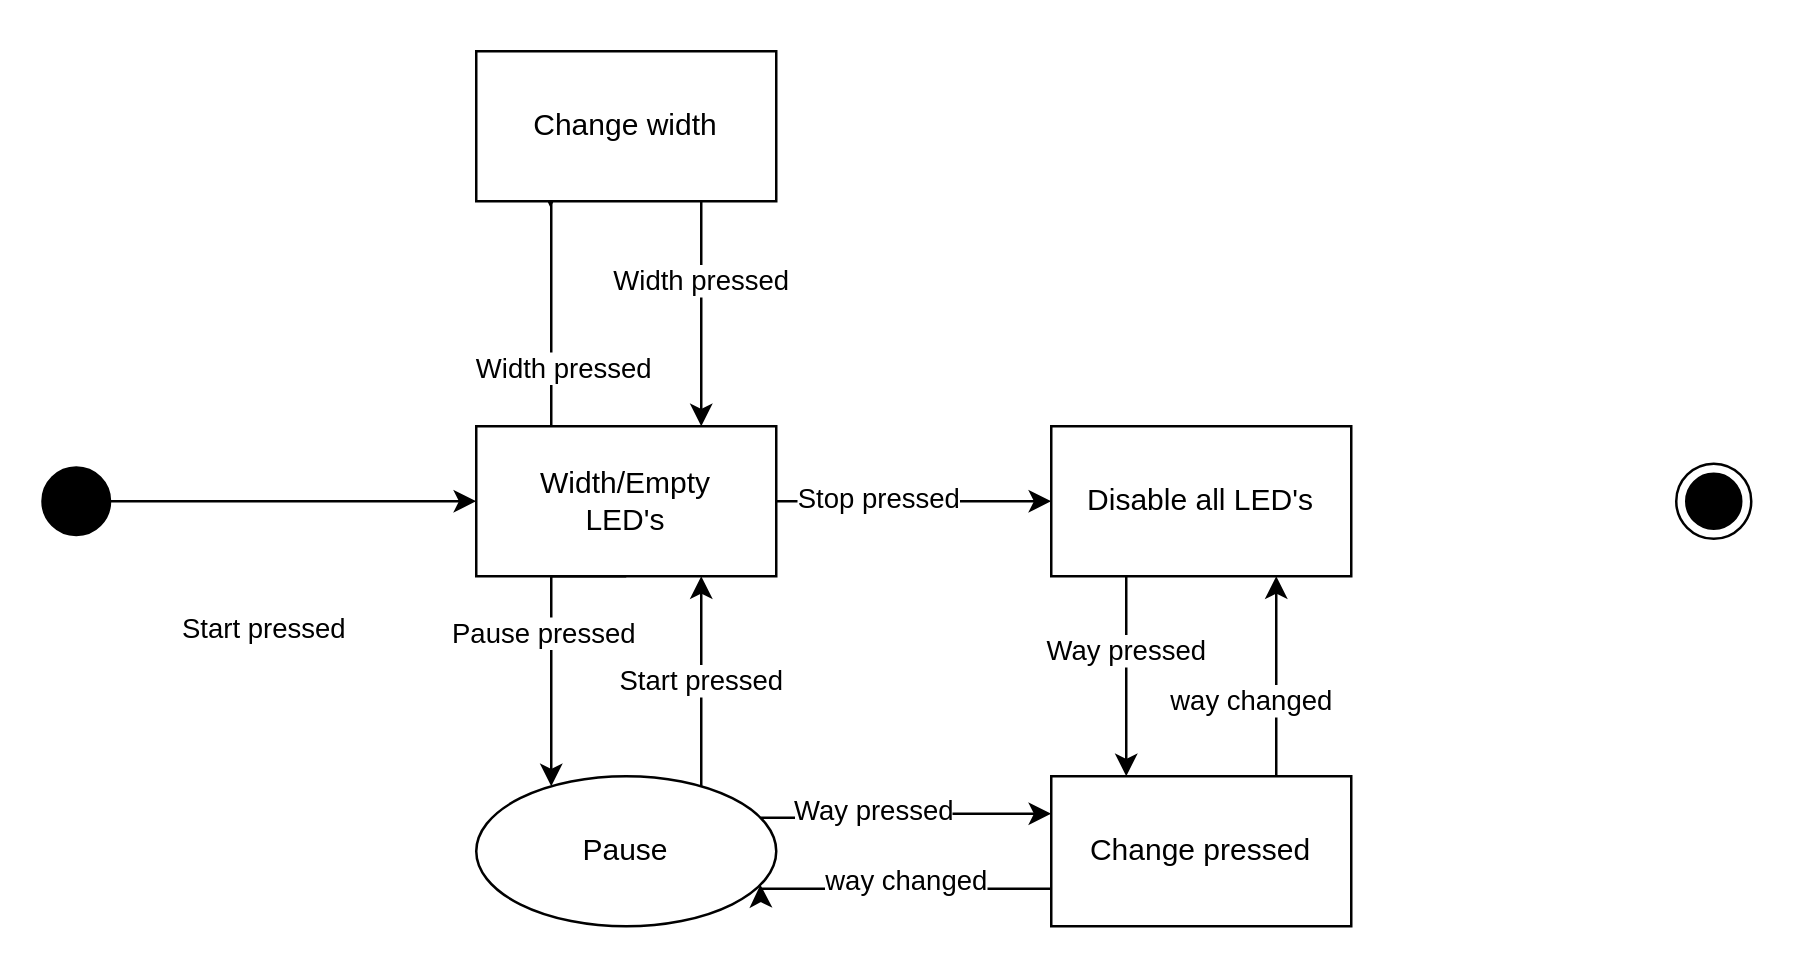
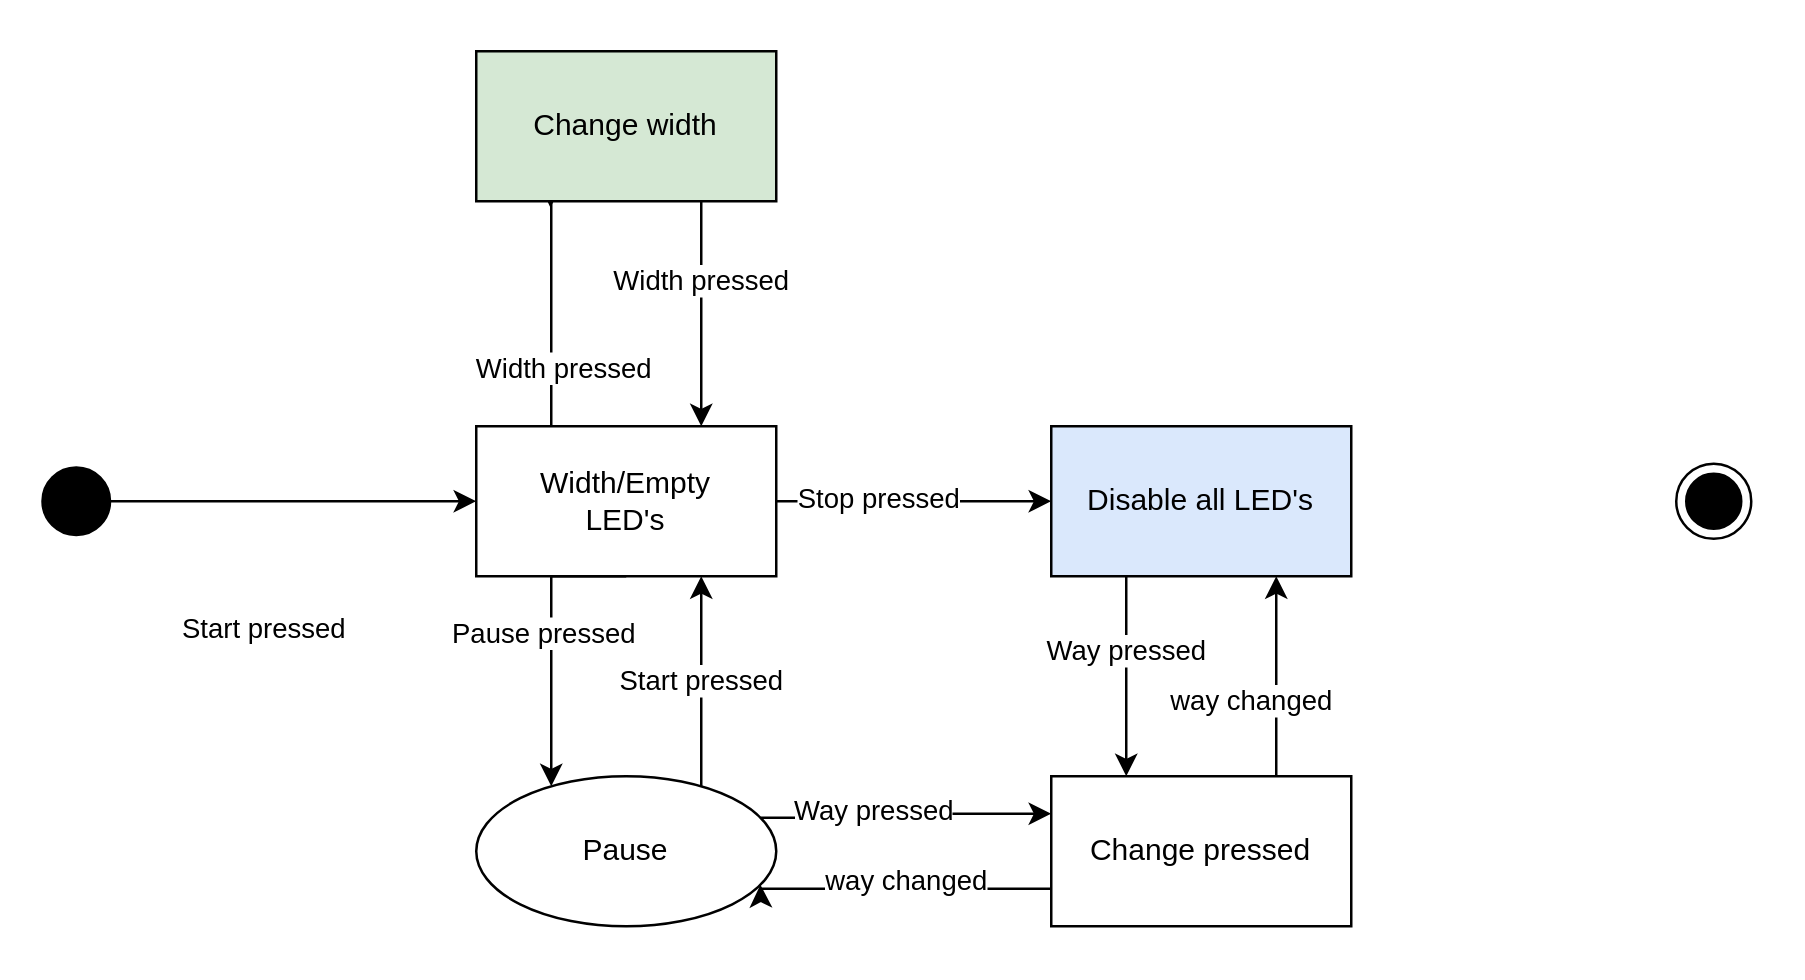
- <mxCell id="26" value="&lt;span style=&quot;font-weight: normal&quot;&gt;Change width&lt;/span&gt;" style="rounded=0;whiteSpace=wrap;html=1;fontStyle=1" vertex="1" parent="1"><mxGeometry x="190" y="20" width="120" height="60" as="geometry" /></mxCell>
+ <mxCell id="26" value="&lt;span style=&quot;font-weight: normal&quot;&gt;Change width&lt;/span&gt;" style="rounded=0;whiteSpace=wrap;html=1;fontStyle=1;fillColor=#d5e8d4;" vertex="1" parent="1"><mxGeometry x="190" y="20" width="120" height="60" as="geometry" /></mxCell>
- <mxCell id="15" value="Disable all LED's" style="rounded=0;whiteSpace=wrap;html=1;" vertex="1" parent="1"><mxGeometry x="420" y="170" width="120" height="60" as="geometry" /></mxCell>
+ <mxCell id="15" value="Disable all LED's" style="rounded=0;whiteSpace=wrap;html=1;fillColor=#dae8fc;" vertex="1" parent="1"><mxGeometry x="420" y="170" width="120" height="60" as="geometry" /></mxCell>
